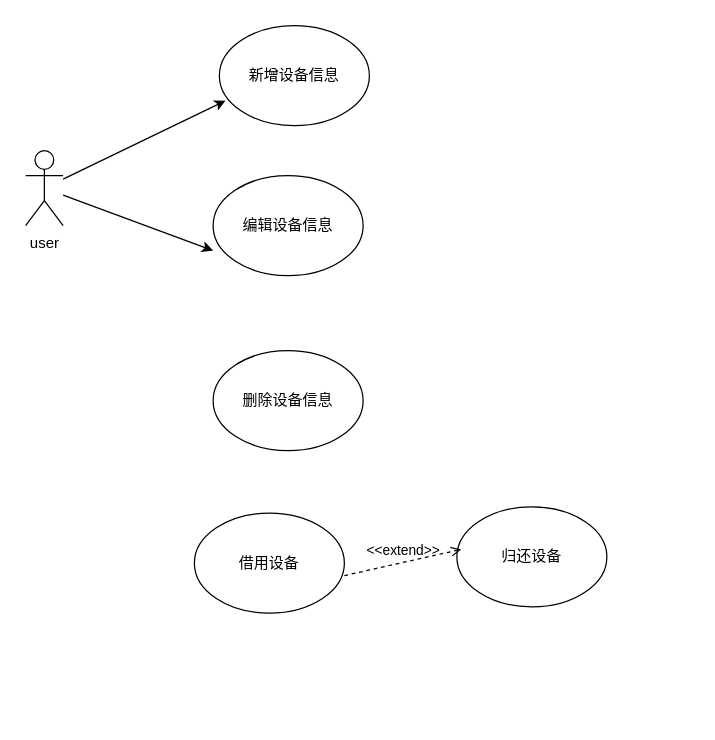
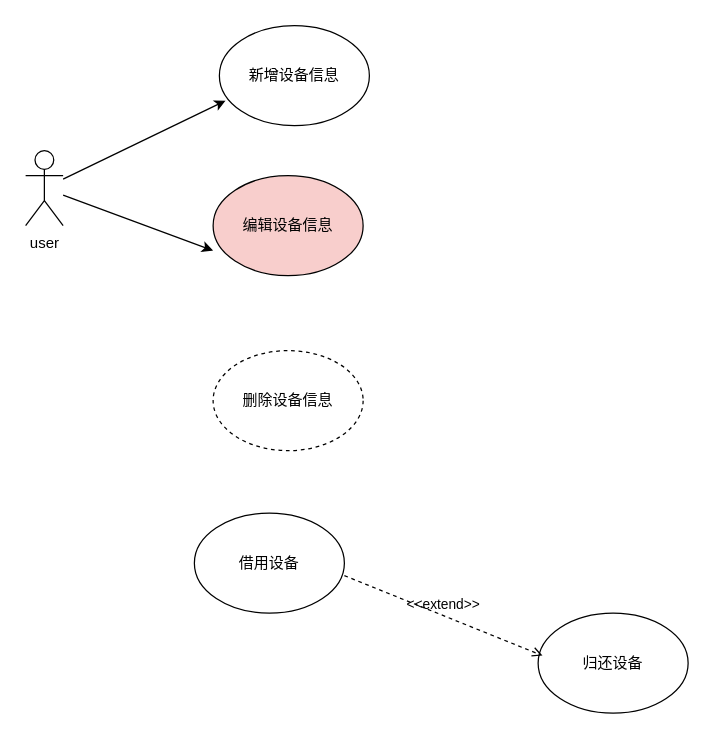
- <mxCell id="4" value="编辑设备信息" style="ellipse;whiteSpace=wrap;html=1;" vertex="1" parent="1"><mxGeometry x="170" y="140" width="120" height="80" as="geometry" /></mxCell>
+ <mxCell id="4" value="编辑设备信息" style="ellipse;whiteSpace=wrap;html=1;fillColor=#f8cecc;" vertex="1" parent="1"><mxGeometry x="170" y="140" width="120" height="80" as="geometry" /></mxCell>
- <mxCell id="5" value="删除设备信息" style="ellipse;whiteSpace=wrap;html=1;" vertex="1" parent="1"><mxGeometry x="170" y="280" width="120" height="80" as="geometry" /></mxCell>
+ <mxCell id="5" value="删除设备信息" style="ellipse;whiteSpace=wrap;html=1;dashed=1;" vertex="1" parent="1"><mxGeometry x="170" y="280" width="120" height="80" as="geometry" /></mxCell>
- <mxCell id="9" value="归还设备" style="ellipse;whiteSpace=wrap;html=1;" vertex="1" parent="1"><mxGeometry x="365" y="405" width="120" height="80" as="geometry" /></mxCell>
+ <mxCell id="9" value="归还设备" style="ellipse;whiteSpace=wrap;html=1;" vertex="1" parent="1"><mxGeometry x="430" y="490" width="120" height="80" as="geometry" /></mxCell>
